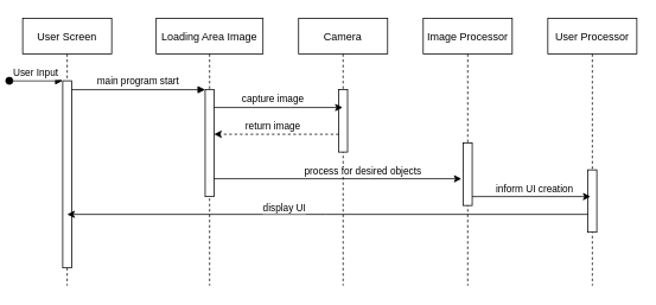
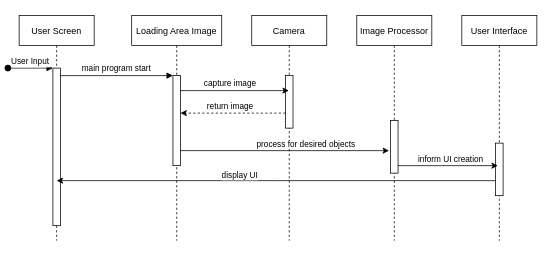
- <mxCell id="12" value="User Processor" style="shape=umlLifeline;perimeter=lifelinePerimeter;container=1;collapsible=0;recursiveResize=0;rounded=0;shadow=0;strokeWidth=1;" parent="1" vertex="1"><mxGeometry x="610" y="20" width="100" height="300" as="geometry" /></mxCell>
+ <mxCell id="12" value="User Interface" style="shape=umlLifeline;perimeter=lifelinePerimeter;container=1;collapsible=0;recursiveResize=0;rounded=0;shadow=0;strokeWidth=1;" parent="1" vertex="1"><mxGeometry x="610" y="20" width="100" height="300" as="geometry" /></mxCell>
